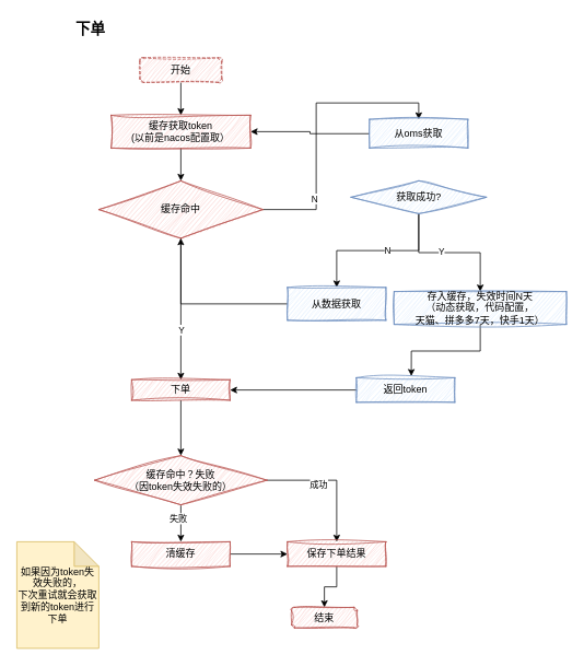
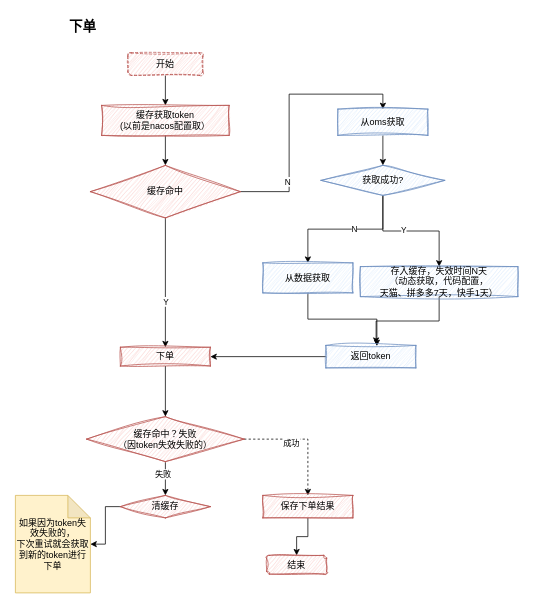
- <mxCell id="22" value="" style="edgeStyle=orthogonalEdgeStyle;rounded=0;orthogonalLoop=1;jettySize=auto;html=1;" parent="1" source="23" target="6" edge="1"><mxGeometry relative="1" as="geometry" /></mxCell>
+ <mxCell id="22" value="" style="edgeStyle=orthogonalEdgeStyle;rounded=0;orthogonalLoop=1;jettySize=auto;html=1;" parent="1" source="23" target="28" edge="1"><mxGeometry relative="1" as="geometry" /></mxCell>
- <mxCell id="29" style="edgeStyle=orthogonalEdgeStyle;rounded=0;orthogonalLoop=1;jettySize=auto;html=1;" parent="1" source="30" target="11" edge="1"><mxGeometry relative="1" as="geometry" /></mxCell>
+ <mxCell id="29" style="edgeStyle=orthogonalEdgeStyle;rounded=0;orthogonalLoop=1;jettySize=auto;html=1;entryX=0.567;entryY=0.033;entryDx=0;entryDy=0;entryPerimeter=0;" parent="1" source="30" target="34" edge="1"><mxGeometry relative="1" as="geometry" /></mxCell>
- <mxCell id="17" style="edgeStyle=orthogonalEdgeStyle;rounded=0;orthogonalLoop=1;jettySize=auto;html=1;entryX=0.5;entryY=0;entryDx=0;entryDy=0;" parent="1" source="19" target="36" edge="1"><mxGeometry relative="1" as="geometry" /></mxCell>
+ <mxCell id="17" style="edgeStyle=orthogonalEdgeStyle;rounded=0;orthogonalLoop=1;jettySize=auto;html=1;entryX=0.5;entryY=0;entryDx=0;entryDy=0;dashed=1;" parent="1" source="19" target="36" edge="1"><mxGeometry relative="1" as="geometry" /></mxCell>
- <mxCell id="21" value="清缓存" style="whiteSpace=wrap;html=1;rounded=0;sketch=1;curveFitting=1;jiggle=2;fillColor=#f8cecc;strokeColor=#b85450;" parent="1" vertex="1"><mxGeometry x="160" y="660" width="120" height="30" as="geometry" /></mxCell>
+ <mxCell id="21" value="清缓存" style="rhombus;whiteSpace=wrap;html=1;sketch=1;curveFitting=1;jiggle=2;fillColor=#f8cecc;strokeColor=#b85450;" parent="1" vertex="1"><mxGeometry x="160" y="660" width="120" height="30" as="geometry" /></mxCell>
- <mxCell id="20" style="edgeStyle=orthogonalEdgeStyle;rounded=0;orthogonalLoop=1;jettySize=auto;html=1;entryX=0;entryY=0.5;entryDx=0;entryDy=0;" parent="1" source="21" target="36" edge="1"><mxGeometry relative="1" as="geometry"><mxPoint x="340" y="675" as="targetPoint" /></mxGeometry></mxCell>
+ <mxCell id="20" style="edgeStyle=orthogonalEdgeStyle;rounded=0;orthogonalLoop=1;jettySize=auto;html=1;" parent="1" source="21" target="37" edge="1"><mxGeometry relative="1" as="geometry"><mxPoint x="340" y="675" as="targetPoint" /></mxGeometry></mxCell>
